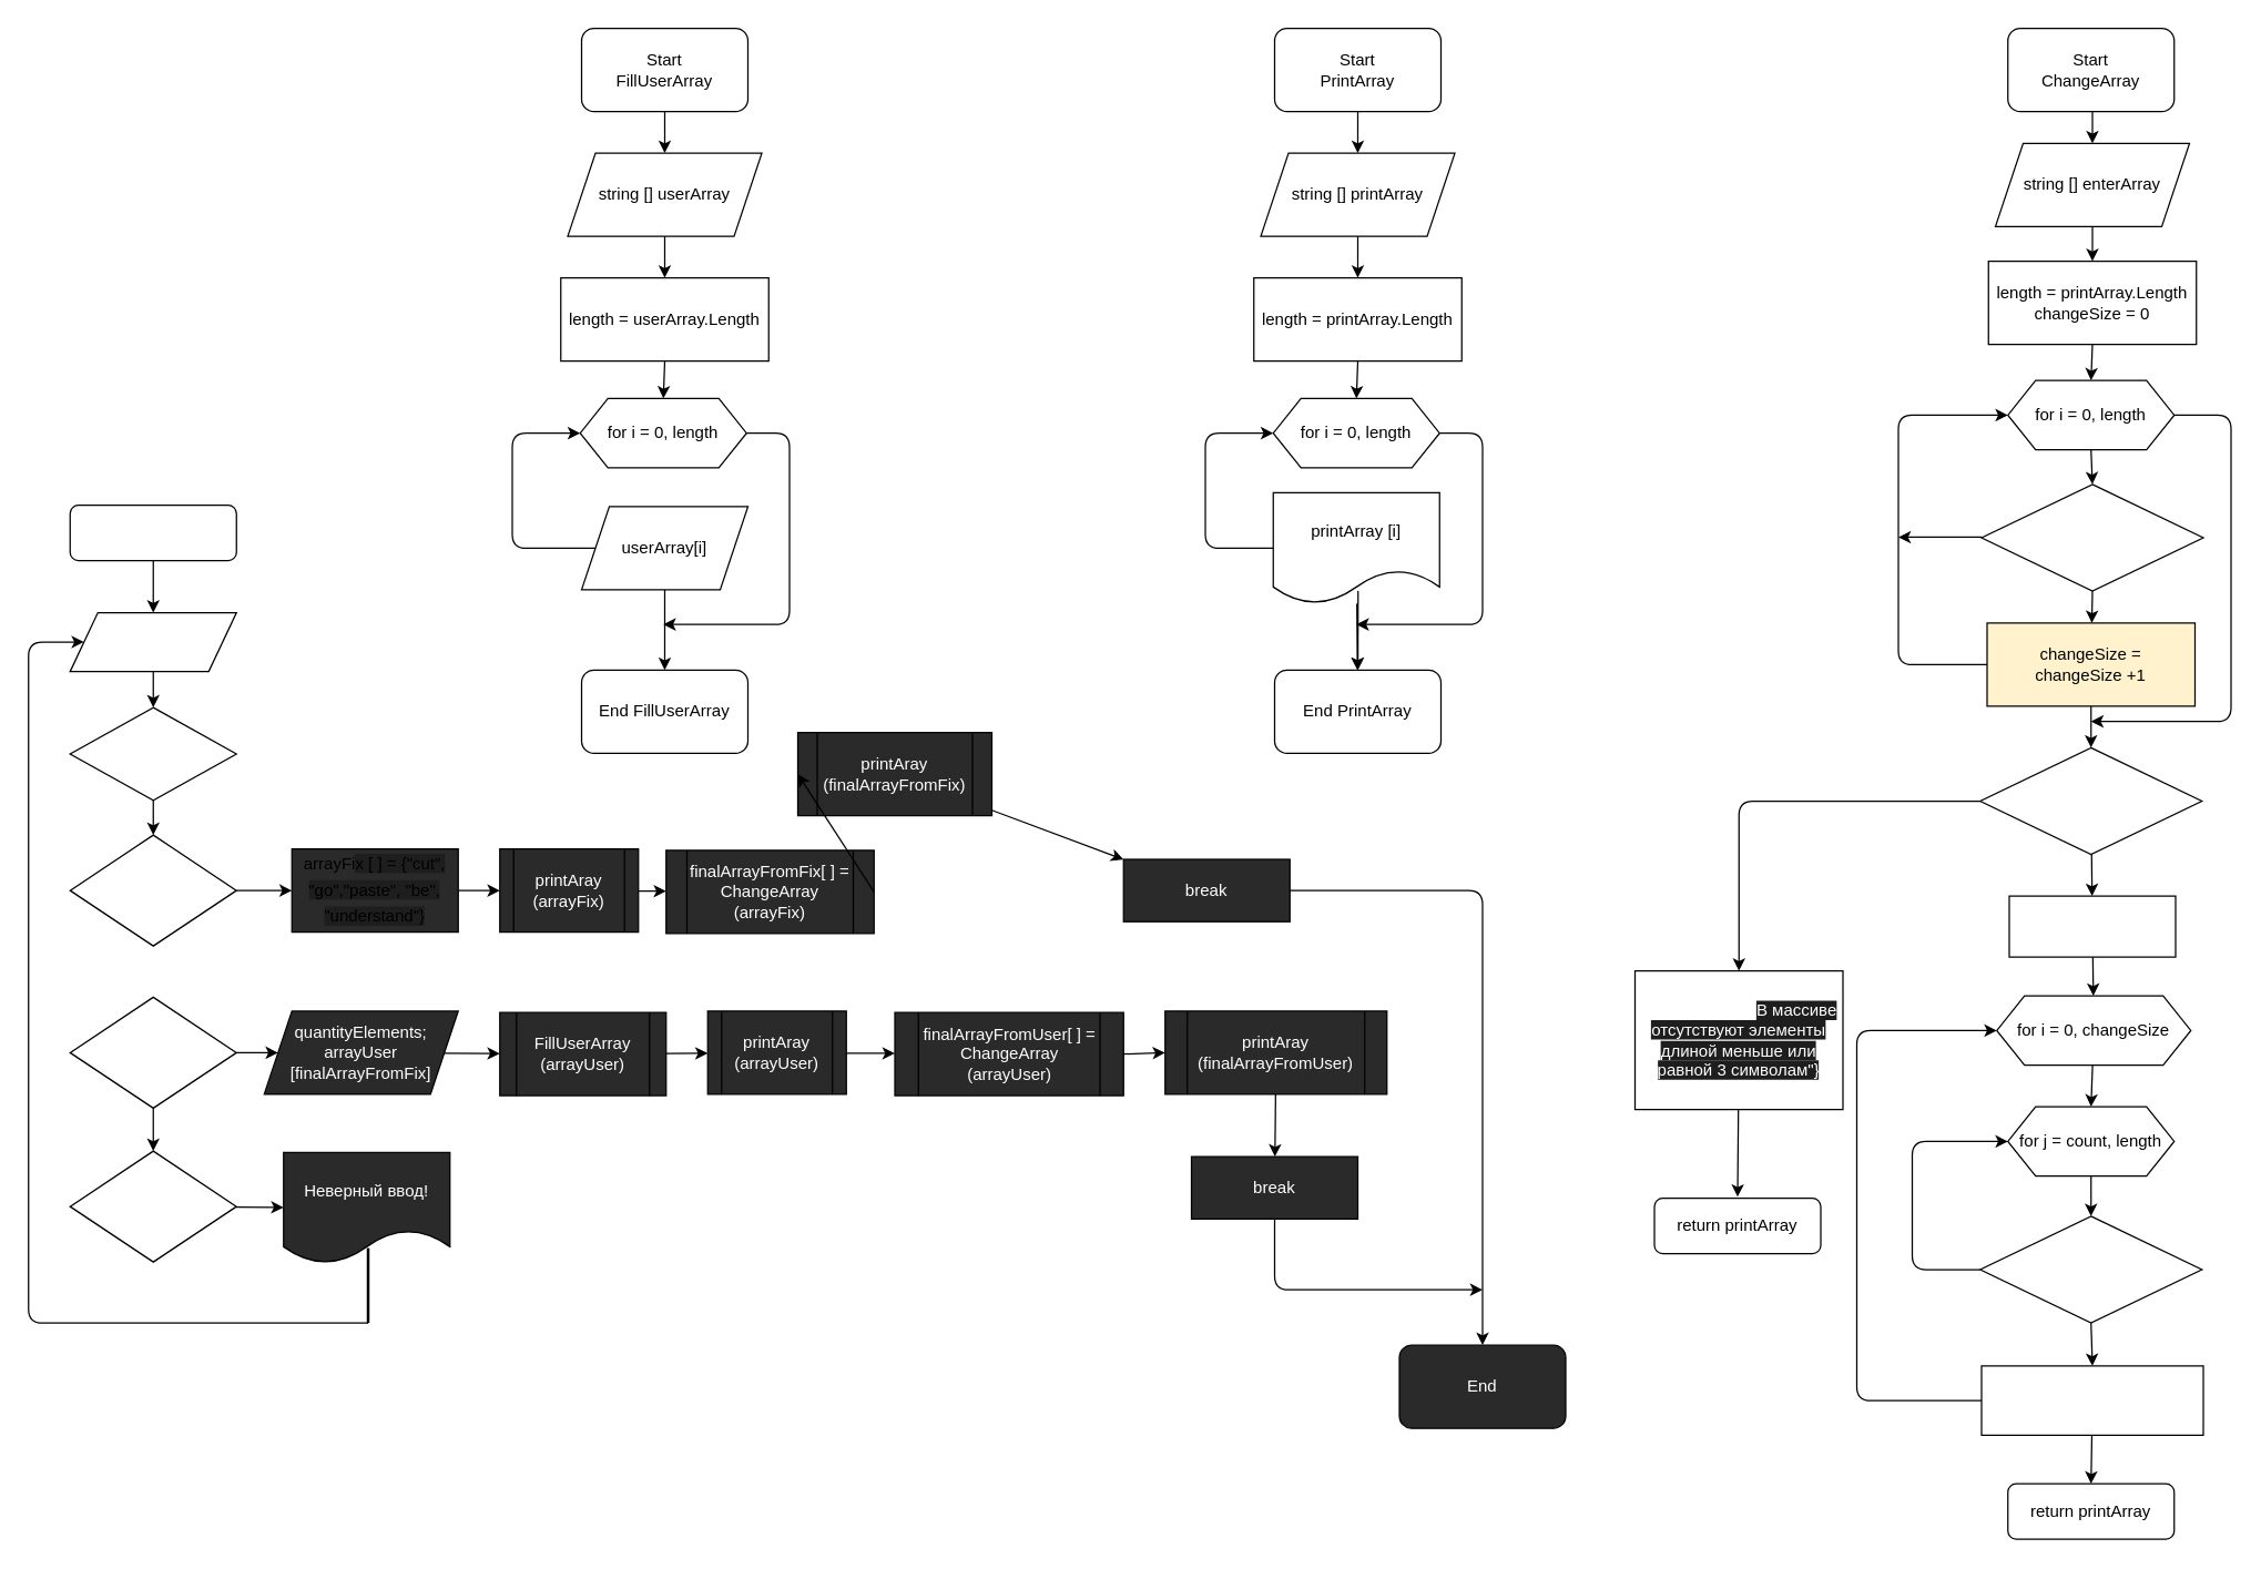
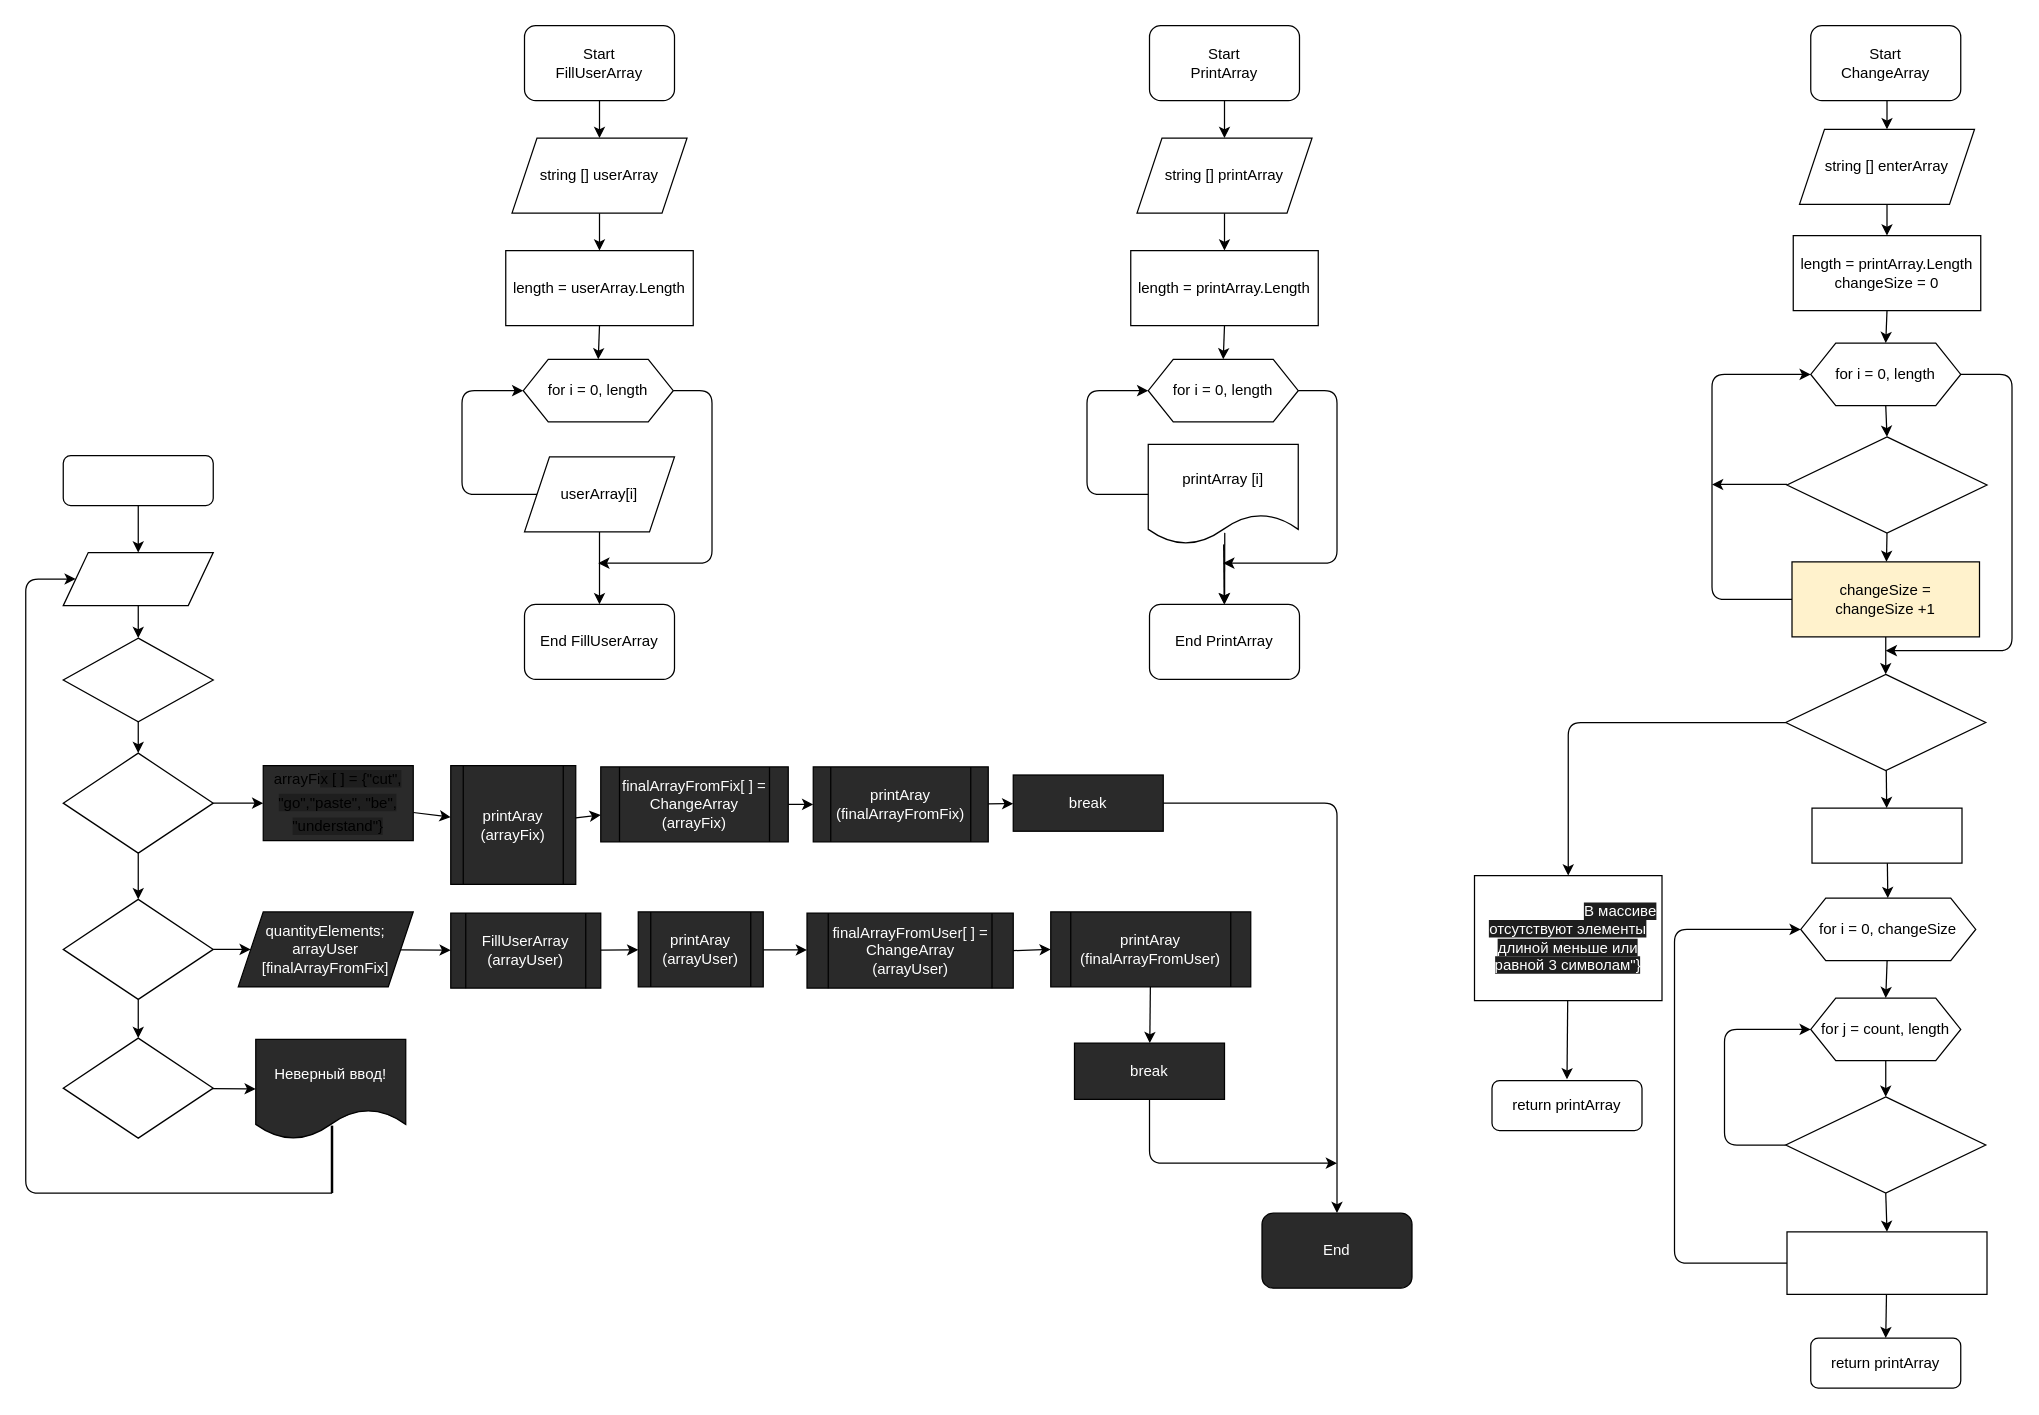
- <mxCell id="83" value="printAray&lt;br&gt;(finalArrayFromFix)" style="shape=process;whiteSpace=wrap;html=1;backgroundOutline=1;labelBackgroundColor=none;fontFamily=Helvetica;fontSize=12;fontColor=#FFFFFF;fillColor=#2A2A2A;" vertex="1" parent="1"><mxGeometry x="575" y="528" width="140" height="60" as="geometry" /></mxCell>
+ <mxCell id="83" value="printAray&lt;br&gt;(finalArrayFromFix)" style="shape=process;whiteSpace=wrap;html=1;backgroundOutline=1;labelBackgroundColor=none;fontFamily=Helvetica;fontSize=12;fontColor=#FFFFFF;fillColor=#2A2A2A;" vertex="1" parent="1"><mxGeometry x="650" y="613" width="140" height="60" as="geometry" /></mxCell>
- <mxCell id="80" value="printAray&lt;br&gt;(arrayFix)" style="shape=process;whiteSpace=wrap;html=1;backgroundOutline=1;labelBackgroundColor=none;fontFamily=Helvetica;fontSize=12;fontColor=#FFFFFF;fillColor=#2A2A2A;" vertex="1" parent="1"><mxGeometry x="360" y="612" width="100" height="60" as="geometry" /></mxCell>
+ <mxCell id="80" value="printAray&lt;br&gt;(arrayFix)" style="shape=process;whiteSpace=wrap;html=1;backgroundOutline=1;labelBackgroundColor=none;fontFamily=Helvetica;fontSize=12;fontColor=#FFFFFF;fillColor=#2A2A2A;" vertex="1" parent="1"><mxGeometry x="360" y="612" width="100" height="95" as="geometry" /></mxCell>
+ <mxCell id="75" value="" style="edgeStyle=none;html=1;fontFamily=Helvetica;fontSize=12;fontColor=#FFFFFF;" edge="1" parent="1" source="76" target="88"><mxGeometry relative="1" as="geometry" /></mxCell>
